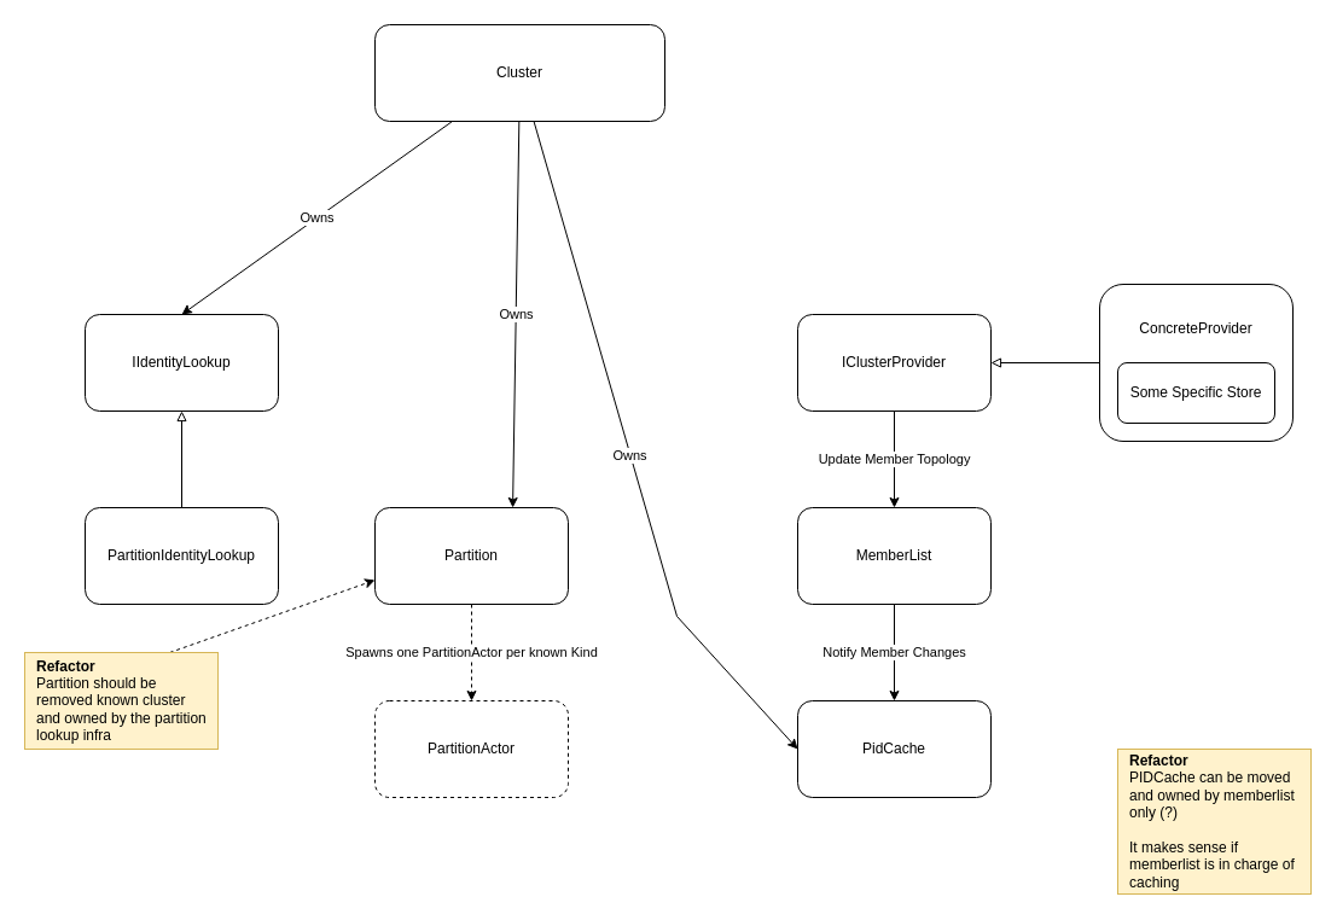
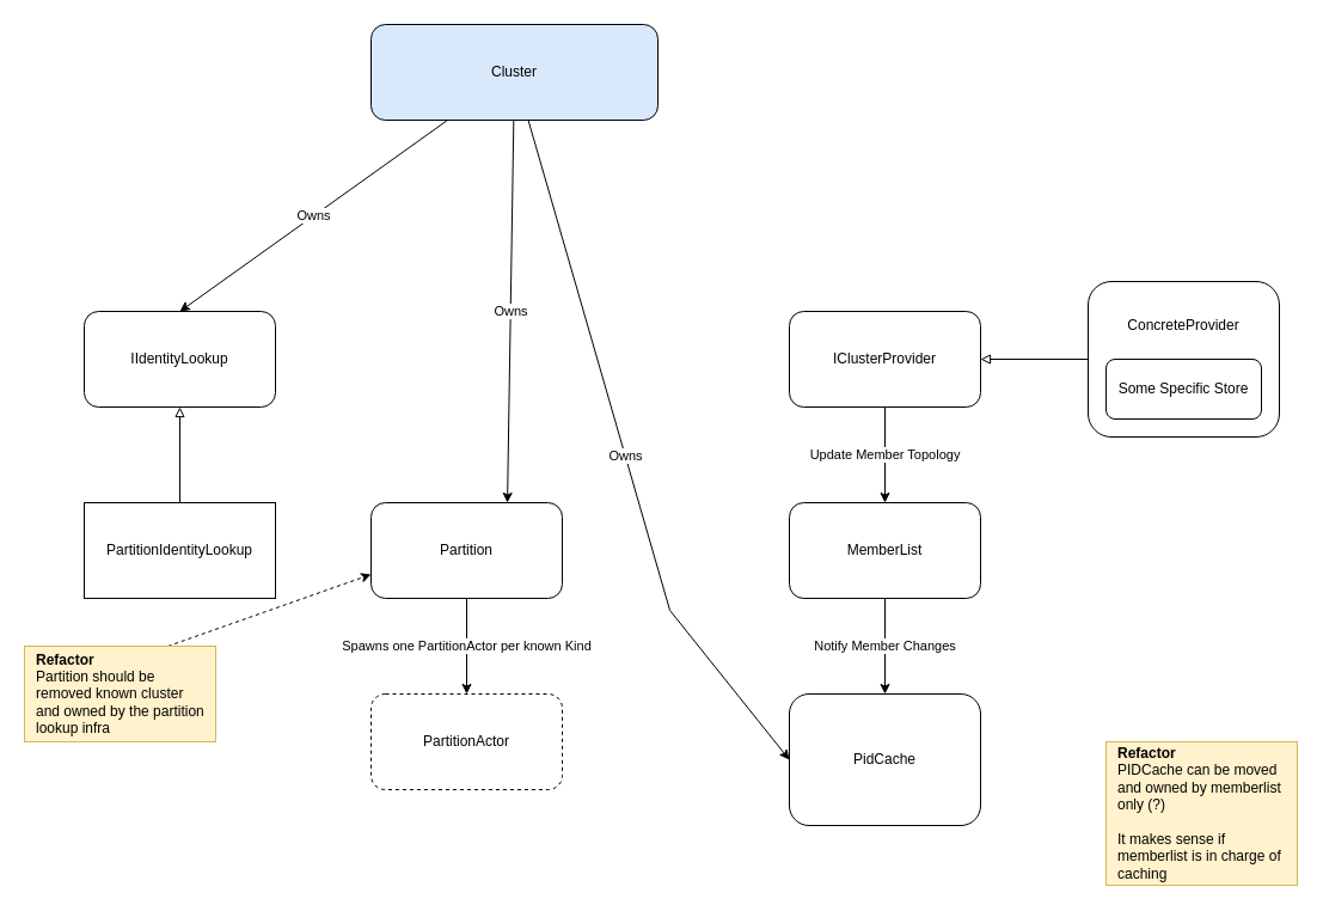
- <mxCell id="16" value="Cluster" style="rounded=1;whiteSpace=wrap;html=1;" vertex="1" parent="1"><mxGeometry x="310" y="20" width="240" height="80" as="geometry" /></mxCell>
+ <mxCell id="16" value="Cluster" style="rounded=1;whiteSpace=wrap;html=1;fillColor=#dae8fc;" vertex="1" parent="1"><mxGeometry x="310" y="20" width="240" height="80" as="geometry" /></mxCell>
- <mxCell id="19" value="PartitionIdentityLookup" style="rounded=1;whiteSpace=wrap;html=1;" vertex="1" parent="1"><mxGeometry x="70" y="420" width="160" height="80" as="geometry" /></mxCell>
+ <mxCell id="19" value="PartitionIdentityLookup" style="whiteSpace=wrap;html=1;rounded=0;" vertex="1" parent="1"><mxGeometry x="70" y="420" width="160" height="80" as="geometry" /></mxCell>
- <mxCell id="10" value="Spawns one PartitionActor per known Kind" style="edgeStyle=orthogonalEdgeStyle;rounded=0;orthogonalLoop=1;jettySize=auto;html=1;exitX=0.5;exitY=1;exitDx=0;exitDy=0;entryX=0.5;entryY=0;entryDx=0;entryDy=0;endArrow=classic;endFill=1;dashed=1;" edge="1" parent="1" source="11" target="12"><mxGeometry relative="1" as="geometry" /></mxCell>
+ <mxCell id="10" value="Spawns one PartitionActor per known Kind" style="edgeStyle=orthogonalEdgeStyle;rounded=0;orthogonalLoop=1;jettySize=auto;html=1;exitX=0.5;exitY=1;exitDx=0;exitDy=0;entryX=0.5;entryY=0;entryDx=0;entryDy=0;endArrow=classic;endFill=1;" edge="1" parent="1" source="11" target="12"><mxGeometry relative="1" as="geometry" /></mxCell>
- <mxCell id="9" value="PidCache" style="rounded=1;whiteSpace=wrap;html=1;" vertex="1" parent="1"><mxGeometry x="660" y="580" width="160" height="80" as="geometry" /></mxCell>
+ <mxCell id="9" value="PidCache" style="rounded=1;whiteSpace=wrap;html=1;" vertex="1" parent="1"><mxGeometry x="660" y="580" width="160" height="110" as="geometry" /></mxCell>
